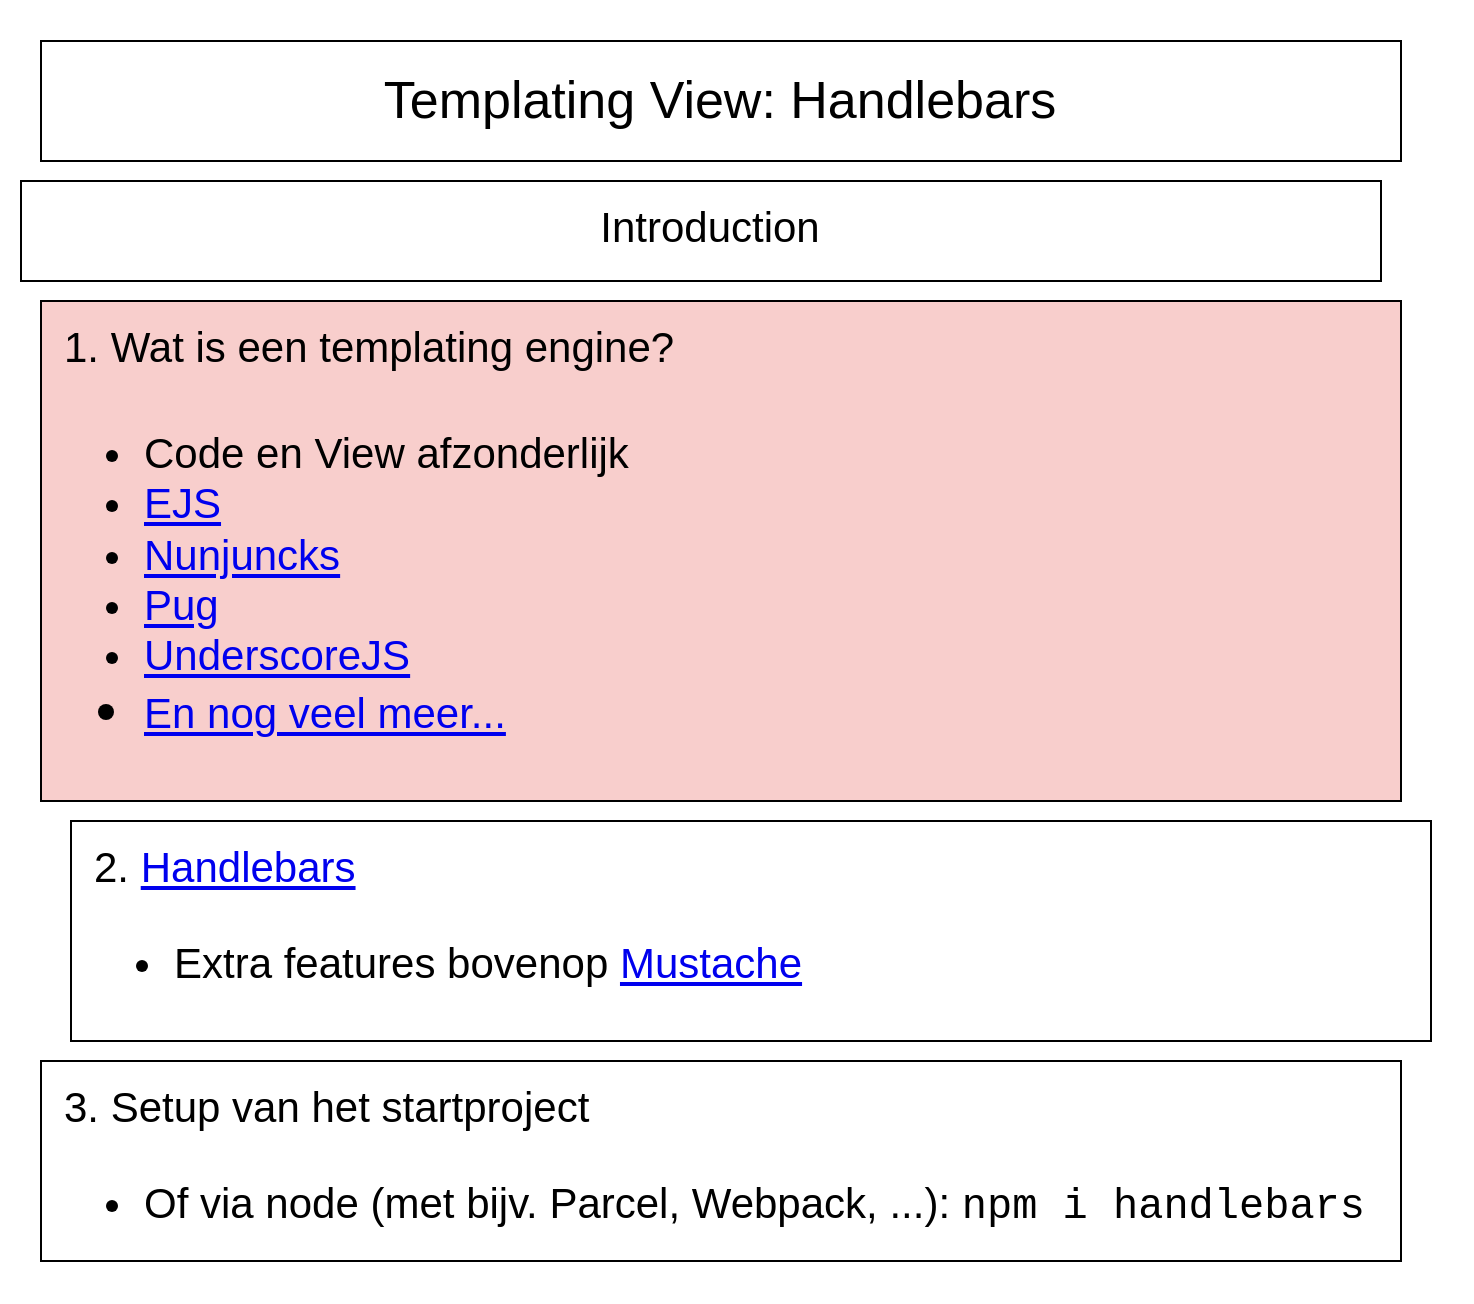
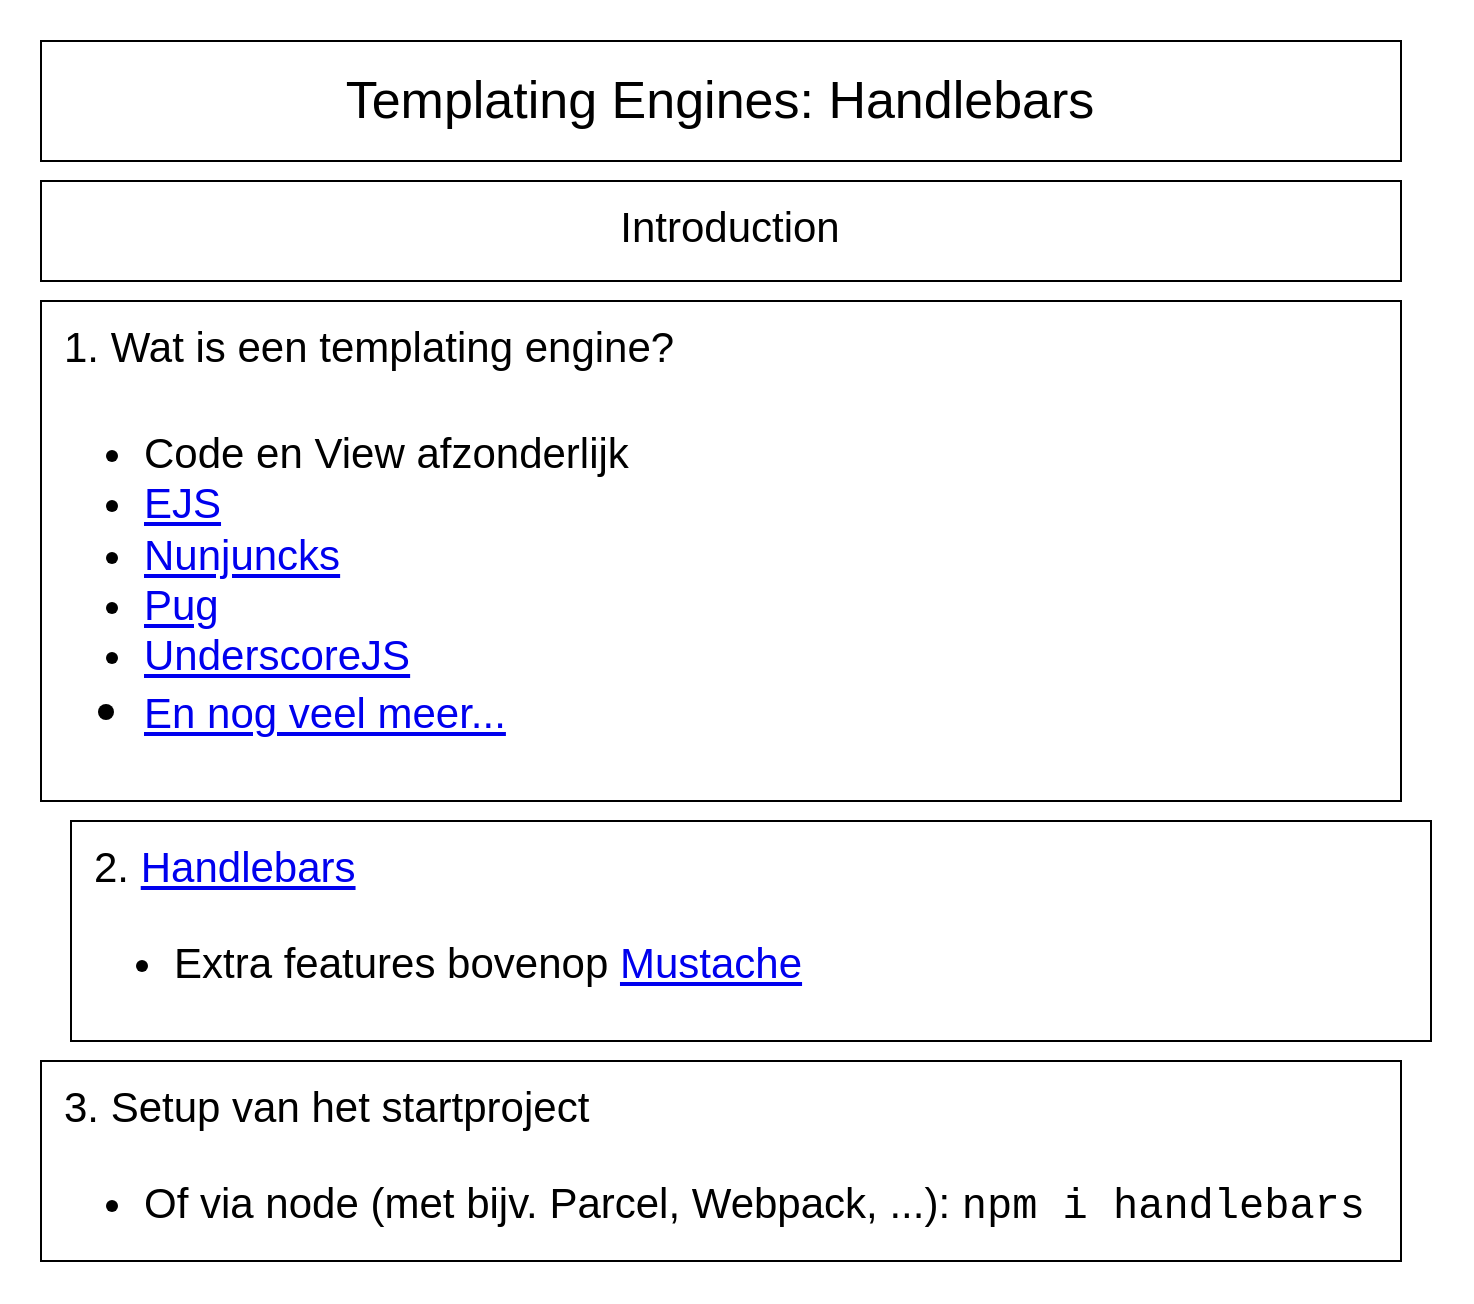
- <mxCell id="2" value="Templating View: Handlebars" style="rounded=0;whiteSpace=wrap;html=1;fontSize=26;" parent="1" vertex="1"><mxGeometry x="20" y="20" width="680" height="60" as="geometry" /></mxCell>
+ <mxCell id="2" value="Templating Engines: Handlebars" style="rounded=0;whiteSpace=wrap;html=1;fontSize=26;" parent="1" vertex="1"><mxGeometry x="20" y="20" width="680" height="60" as="geometry" /></mxCell>
- <mxCell id="6" value="&lt;div&gt;&lt;span style=&quot;font-size: 21px&quot;&gt;Introduction&lt;/span&gt;&lt;/div&gt;" style="rounded=0;whiteSpace=wrap;html=1;fontSize=26;align=center;spacingLeft=10;verticalAlign=top;" parent="1" vertex="1"><mxGeometry x="10" y="90" width="680" height="50" as="geometry" /></mxCell>
+ <mxCell id="6" value="&lt;div&gt;&lt;span style=&quot;font-size: 21px&quot;&gt;Introduction&lt;/span&gt;&lt;/div&gt;" style="rounded=0;whiteSpace=wrap;html=1;fontSize=26;align=center;spacingLeft=10;verticalAlign=top;" parent="1" vertex="1"><mxGeometry x="20" y="90" width="680" height="50" as="geometry" /></mxCell>
- <mxCell id="4" value="&lt;font&gt;&lt;span style=&quot;font-size: 21px&quot;&gt;1. Wat is een templating engine?&lt;/span&gt;&lt;br&gt;&lt;ul&gt;&lt;li style=&quot;font-size: 21px&quot;&gt;&lt;font style=&quot;font-size: 21px&quot;&gt;Code en View afzonderlijk&lt;/font&gt;&lt;/li&gt;&lt;li style=&quot;font-size: 21px&quot;&gt;&lt;a href=&quot;https://ejs.co/&quot;&gt;EJS&lt;/a&gt;&lt;/li&gt;&lt;li style=&quot;font-size: 21px&quot;&gt;&lt;a href=&quot;https://mozilla.github.io/nunjucks/&quot;&gt;Nunjuncks&lt;/a&gt;&lt;/li&gt;&lt;li style=&quot;font-size: 21px&quot;&gt;&lt;a href=&quot;https://pugjs.org/&quot;&gt;Pug&lt;/a&gt;&lt;/li&gt;&lt;li style=&quot;font-size: 21px&quot;&gt;&lt;a href=&quot;http://underscorejs.org/&quot;&gt;UnderscoreJS&lt;/a&gt;&lt;/li&gt;&lt;li&gt;&lt;span style=&quot;font-size: 21px&quot;&gt;&lt;a href=&quot;https://colorlib.com/wp/top-templating-engines-for-javascript/&quot;&gt;En nog veel meer...&lt;/a&gt;&lt;/span&gt;&lt;/li&gt;&lt;/ul&gt;&lt;br&gt;&lt;/font&gt;" style="rounded=0;whiteSpace=wrap;html=1;fontSize=26;align=left;spacingLeft=10;verticalAlign=top;fillColor=#f8cecc;" parent="1" vertex="1"><mxGeometry x="20" y="150" width="680" height="250" as="geometry" /></mxCell>
+ <mxCell id="4" value="&lt;font&gt;&lt;span style=&quot;font-size: 21px&quot;&gt;1. Wat is een templating engine?&lt;/span&gt;&lt;br&gt;&lt;ul&gt;&lt;li style=&quot;font-size: 21px&quot;&gt;&lt;font style=&quot;font-size: 21px&quot;&gt;Code en View afzonderlijk&lt;/font&gt;&lt;/li&gt;&lt;li style=&quot;font-size: 21px&quot;&gt;&lt;a href=&quot;https://ejs.co/&quot;&gt;EJS&lt;/a&gt;&lt;/li&gt;&lt;li style=&quot;font-size: 21px&quot;&gt;&lt;a href=&quot;https://mozilla.github.io/nunjucks/&quot;&gt;Nunjuncks&lt;/a&gt;&lt;/li&gt;&lt;li style=&quot;font-size: 21px&quot;&gt;&lt;a href=&quot;https://pugjs.org/&quot;&gt;Pug&lt;/a&gt;&lt;/li&gt;&lt;li style=&quot;font-size: 21px&quot;&gt;&lt;a href=&quot;http://underscorejs.org/&quot;&gt;UnderscoreJS&lt;/a&gt;&lt;/li&gt;&lt;li&gt;&lt;span style=&quot;font-size: 21px&quot;&gt;&lt;a href=&quot;https://colorlib.com/wp/top-templating-engines-for-javascript/&quot;&gt;En nog veel meer...&lt;/a&gt;&lt;/span&gt;&lt;/li&gt;&lt;/ul&gt;&lt;br&gt;&lt;/font&gt;" style="rounded=0;whiteSpace=wrap;html=1;fontSize=26;align=left;spacingLeft=10;verticalAlign=top;" parent="1" vertex="1"><mxGeometry x="20" y="150" width="680" height="250" as="geometry" /></mxCell>
